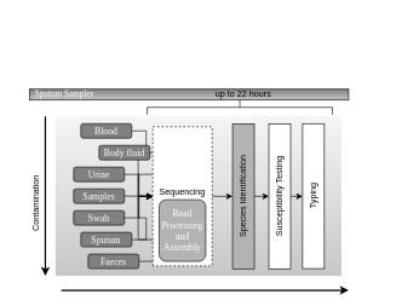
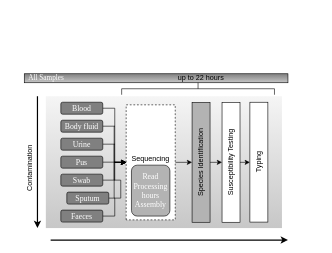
- <mxCell id="2" value="&lt;font face=&quot;Times New Roman&quot; color=&quot;#ffffff&quot;&gt;&amp;nbsp; Sputum Samples&lt;/font&gt;" style="rounded=0;whiteSpace=wrap;html=1;strokeWidth=1;fillColor=#808080;gradientColor=#C7C7C7;align=left;" parent="1" vertex="1"><mxGeometry x="40" y="122.5" width="440" height="15" as="geometry" /></mxCell>
+ <mxCell id="2" value="&lt;font face=&quot;Times New Roman&quot; color=&quot;#ffffff&quot;&gt;&amp;nbsp; All Samples&lt;/font&gt;" style="rounded=0;whiteSpace=wrap;html=1;strokeWidth=1;fillColor=#808080;gradientColor=#C7C7C7;align=left;" parent="1" vertex="1"><mxGeometry x="40" y="122.5" width="440" height="15" as="geometry" /></mxCell>
- <mxCell id="5" value="Blood" style="rounded=1;whiteSpace=wrap;html=1;labelBackgroundColor=none;fontFamily=Times New Roman;fontSize=13;fontColor=#FFFFFF;fillColor=#808080;" parent="1" vertex="1"><mxGeometry x="111" y="170" width="70" height="20" as="geometry" /></mxCell>
+ <mxCell id="5" value="Blood" style="rounded=1;whiteSpace=wrap;html=1;labelBackgroundColor=none;fontFamily=Times New Roman;fontSize=13;fontColor=#FFFFFF;fillColor=#808080;" parent="1" vertex="1"><mxGeometry x="101" y="170" width="70" height="20" as="geometry" /></mxCell>
- <mxCell id="7" value="Body fluid" style="rounded=1;whiteSpace=wrap;html=1;labelBackgroundColor=none;fontFamily=Times New Roman;fontSize=13;fontColor=#FFFFFF;fillColor=#808080;" parent="1" vertex="1"><mxGeometry x="136" y="200" width="70" height="20" as="geometry" /></mxCell>
+ <mxCell id="7" value="Body fluid" style="rounded=1;whiteSpace=wrap;html=1;labelBackgroundColor=none;fontFamily=Times New Roman;fontSize=13;fontColor=#FFFFFF;fillColor=#808080;" parent="1" vertex="1"><mxGeometry x="101" y="200" width="70" height="20" as="geometry" /></mxCell>
- <mxCell id="11" value="Samples" style="rounded=1;whiteSpace=wrap;html=1;labelBackgroundColor=none;fontFamily=Times New Roman;fontSize=13;fontColor=#FFFFFF;fillColor=#808080;" parent="1" vertex="1"><mxGeometry x="101" y="260" width="70" height="20" as="geometry" /></mxCell>
+ <mxCell id="11" value="Pus" style="rounded=1;whiteSpace=wrap;html=1;labelBackgroundColor=none;fontFamily=Times New Roman;fontSize=13;fontColor=#FFFFFF;fillColor=#808080;" parent="1" vertex="1"><mxGeometry x="101" y="260" width="70" height="20" as="geometry" /></mxCell>
- <mxCell id="29" value="Read Processing and Assembly" style="rounded=1;whiteSpace=wrap;html=1;labelBackgroundColor=none;fontFamily=Times New Roman;fontSize=13;fontColor=#FFFFFF;fillColor=#B3B3B3;" parent="1" vertex="1"><mxGeometry x="218.87" y="275" width="64.13" height="85" as="geometry" /></mxCell>
+ <mxCell id="29" value="Read Processing hours Assembly" style="rounded=1;whiteSpace=wrap;html=1;labelBackgroundColor=none;fontFamily=Times New Roman;fontSize=13;fontColor=#FFFFFF;fillColor=#B3B3B3;" parent="1" vertex="1"><mxGeometry x="218.87" y="275" width="64.13" height="85" as="geometry" /></mxCell>
- <mxCell id="17" value="Faeces" style="rounded=1;whiteSpace=wrap;html=1;labelBackgroundColor=none;fontFamily=Times New Roman;fontSize=13;fontColor=#FFFFFF;fillColor=#808080;" parent="1" vertex="1"><mxGeometry x="121" y="350" width="70" height="20" as="geometry" /></mxCell>
+ <mxCell id="17" value="Faeces" style="rounded=1;whiteSpace=wrap;html=1;labelBackgroundColor=none;fontFamily=Times New Roman;fontSize=13;fontColor=#FFFFFF;fillColor=#808080;" parent="1" vertex="1"><mxGeometry x="101" y="350" width="70" height="20" as="geometry" /></mxCell>
